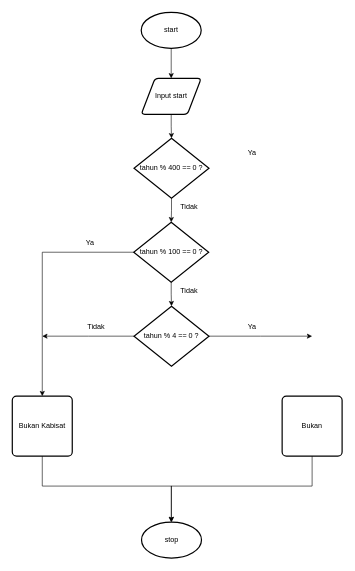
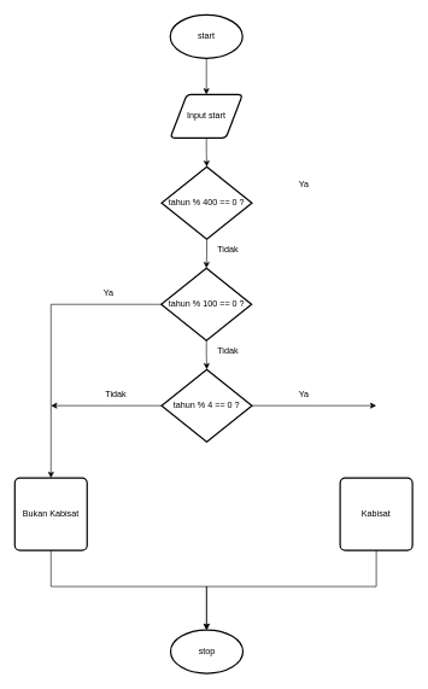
- <mxCell id="15" value="Bukan" style="rounded=1;whiteSpace=wrap;html=1;absoluteArcSize=1;arcSize=14;strokeWidth=2;" vertex="1" parent="1"><mxGeometry x="470" y="660" width="100" height="100" as="geometry" /></mxCell>
+ <mxCell id="15" value="Kabisat" style="rounded=1;whiteSpace=wrap;html=1;absoluteArcSize=1;arcSize=14;strokeWidth=2;" vertex="1" parent="1"><mxGeometry x="470" y="660" width="100" height="100" as="geometry" /></mxCell>
